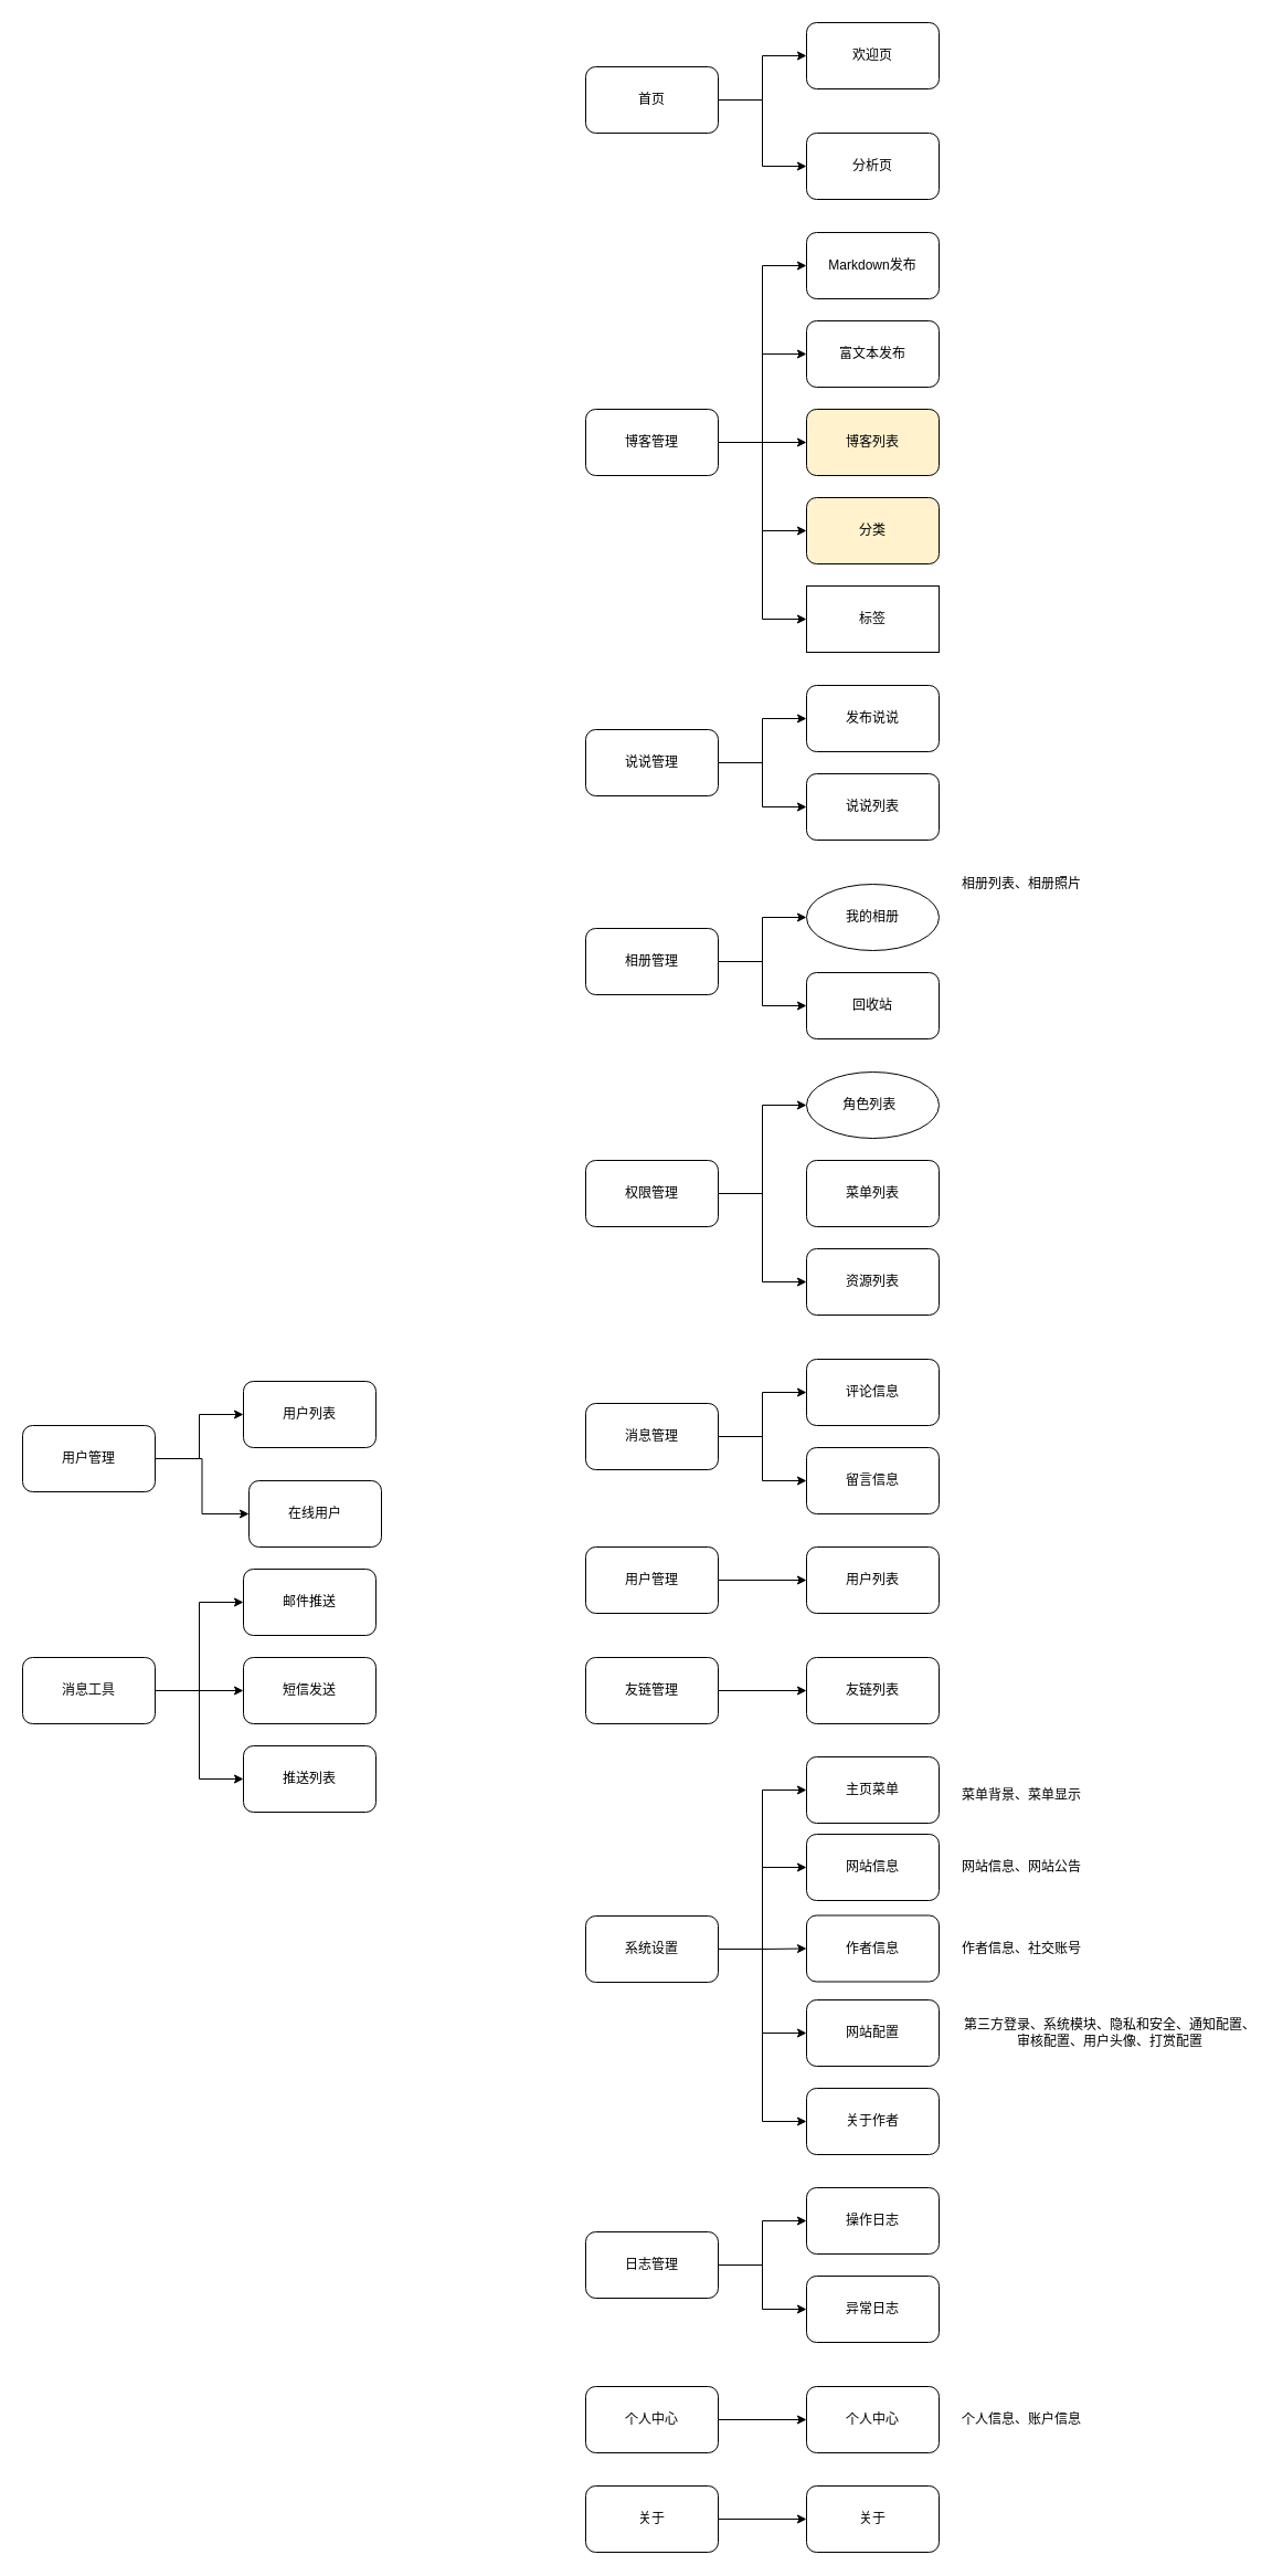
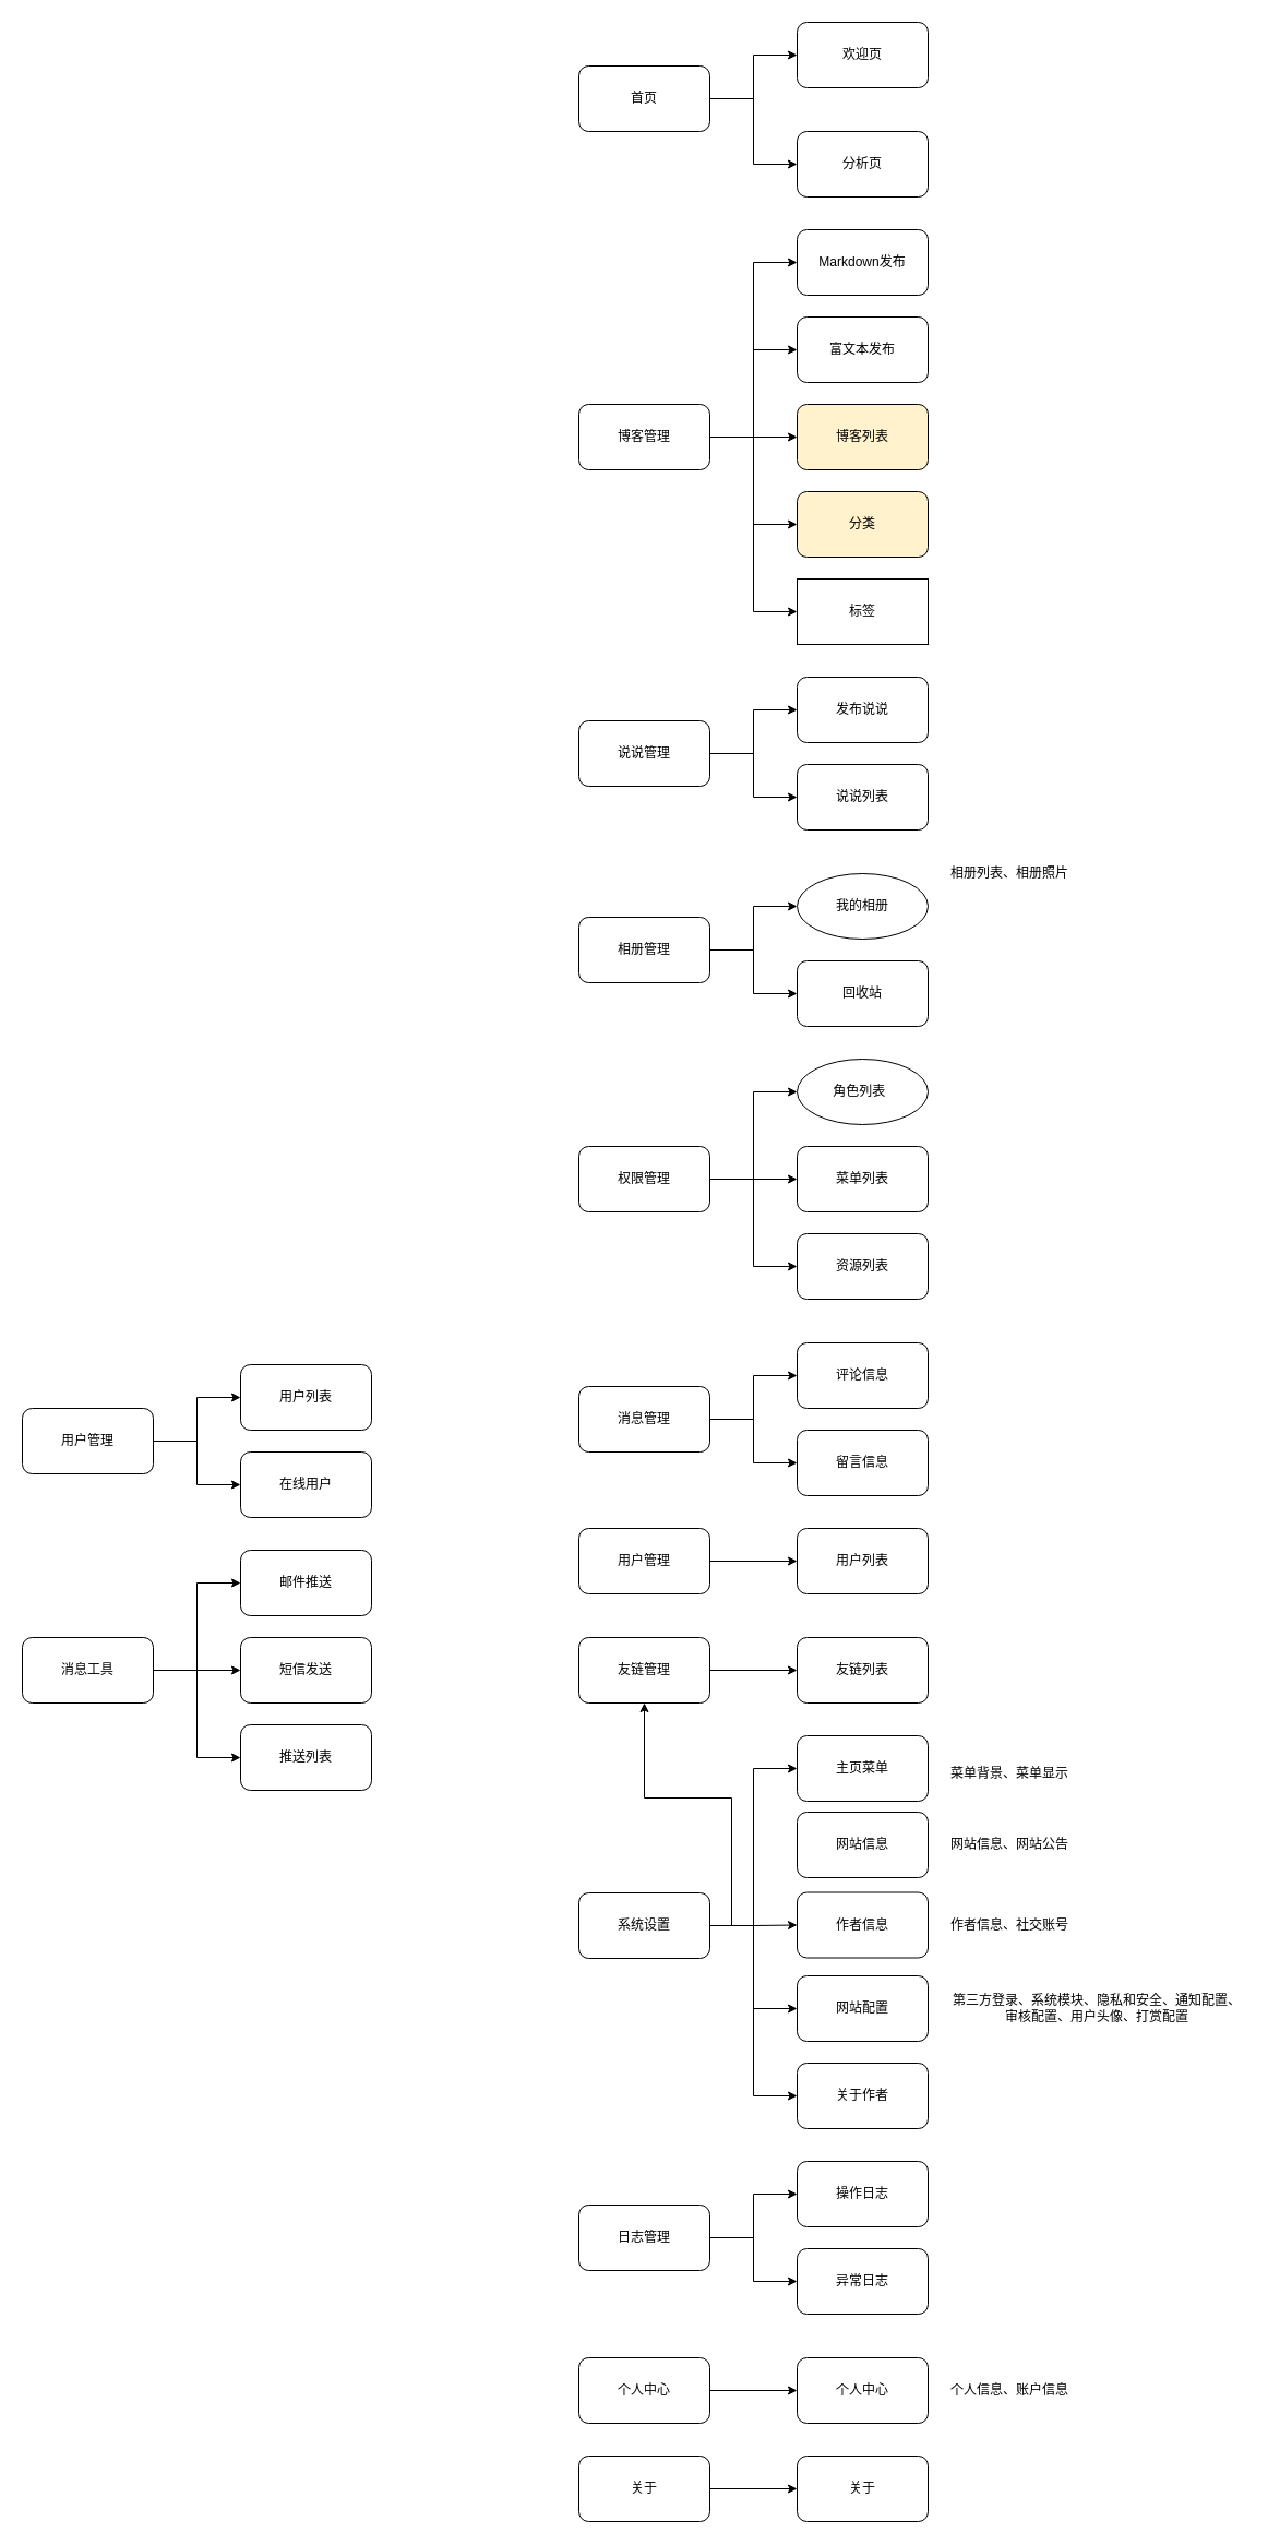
+ <mxCell id="29" style="edgeStyle=orthogonalEdgeStyle;rounded=0;orthogonalLoop=1;jettySize=auto;html=1;exitX=1;exitY=0.5;exitDx=0;exitDy=0;entryX=0;entryY=0.5;entryDx=0;entryDy=0;" edge="1" source="31" target="33" parent="1"><mxGeometry relative="1" as="geometry" /></mxCell>
- <mxCell id="54" value="在线用户" style="rounded=1;whiteSpace=wrap;html=1;" vertex="1" parent="1"><mxGeometry x="225" y="1340" width="120" height="60" as="geometry" /></mxCell>
+ <mxCell id="54" value="在线用户" style="rounded=1;whiteSpace=wrap;html=1;" vertex="1" parent="1"><mxGeometry x="220" y="1330" width="120" height="60" as="geometry" /></mxCell>
- <mxCell id="56" style="edgeStyle=orthogonalEdgeStyle;rounded=0;orthogonalLoop=1;jettySize=auto;html=1;exitX=1;exitY=0.5;exitDx=0;exitDy=0;entryX=0;entryY=0.5;entryDx=0;entryDy=0;" edge="1" parent="1" source="60" target="62"><mxGeometry relative="1" as="geometry" /></mxCell>
+ <mxCell id="56" style="edgeStyle=orthogonalEdgeStyle;rounded=0;orthogonalLoop=1;jettySize=auto;html=1;exitX=1;exitY=0.5;exitDx=0;exitDy=0;" edge="1" parent="1" source="60" target="65"><mxGeometry relative="1" as="geometry" /></mxCell>
